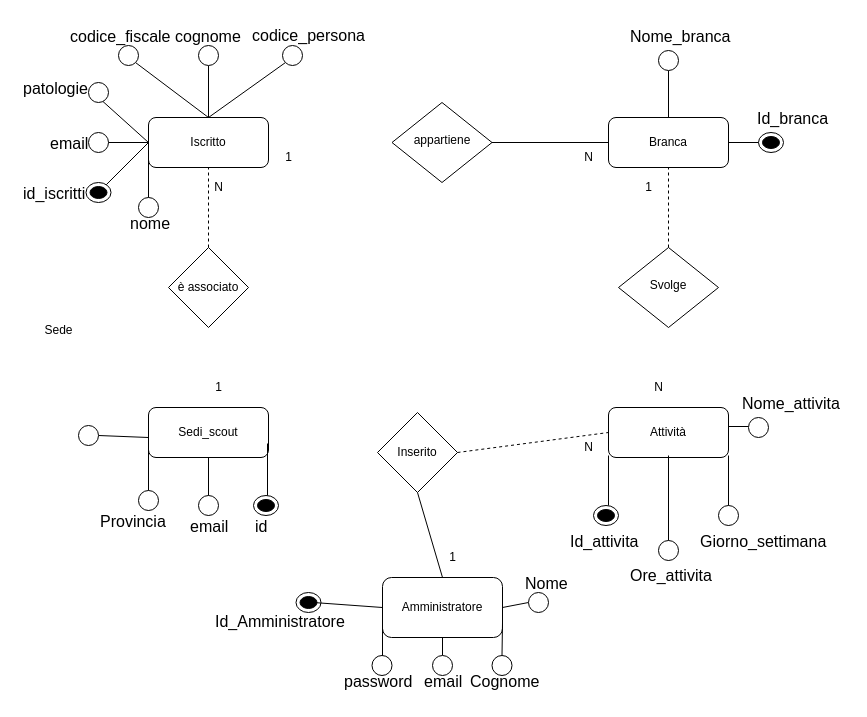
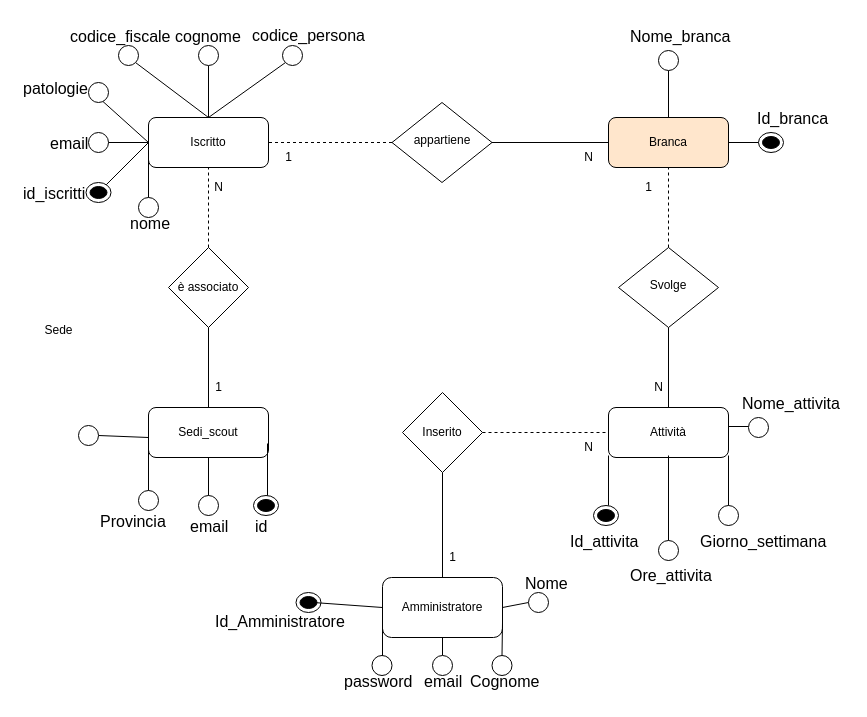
+ <mxCell id="14" value="" style="endArrow=none;dashed=1;html=1;entryX=1;entryY=0.5;entryDx=0;entryDy=0;exitX=0;exitY=0.5;exitDx=0;exitDy=0;" parent="1" source="3" target="2" edge="1"><mxGeometry width="50" height="50" relative="1" as="geometry"><mxPoint x="418" y="317" as="sourcePoint" /><mxPoint x="468" y="267" as="targetPoint" /></mxGeometry></mxCell>
- <mxCell id="4" value="Branca" style="rounded=1;whiteSpace=wrap;html=1;fontSize=12;glass=0;strokeWidth=1;shadow=0;" parent="1" vertex="1"><mxGeometry x="608" y="117" width="120" height="50" as="geometry" /></mxCell>
+ <mxCell id="4" value="Branca" style="rounded=1;whiteSpace=wrap;html=1;fontSize=12;glass=0;strokeWidth=1;shadow=0;fillColor=#ffe6cc;" parent="1" vertex="1"><mxGeometry x="608" y="117" width="120" height="50" as="geometry" /></mxCell>
+ <mxCell id="11" value="" style="endArrow=none;html=1;exitX=0.5;exitY=0;exitDx=0;exitDy=0;entryX=0.5;entryY=1;entryDx=0;entryDy=0;" parent="1" source="8" target="9" edge="1"><mxGeometry width="50" height="50" relative="1" as="geometry"><mxPoint x="418" y="347" as="sourcePoint" /><mxPoint x="468" y="297" as="targetPoint" /></mxGeometry></mxCell>
+ <mxCell id="12" value="" style="endArrow=none;html=1;entryX=0.5;entryY=1;entryDx=0;entryDy=0;exitX=0.5;exitY=0;exitDx=0;exitDy=0;" parent="1" source="6" target="5" edge="1"><mxGeometry width="50" height="50" relative="1" as="geometry"><mxPoint x="418" y="347" as="sourcePoint" /><mxPoint x="468" y="297" as="targetPoint" /></mxGeometry></mxCell>
- <mxCell id="22" value="Inserito" style="rhombus;whiteSpace=wrap;html=1;" parent="1" vertex="1"><mxGeometry x="377" y="412" width="80" height="80" as="geometry" /></mxCell>
+ <mxCell id="22" value="Inserito" style="rhombus;whiteSpace=wrap;html=1;" parent="1" vertex="1"><mxGeometry x="402" y="392" width="80" height="80" as="geometry" /></mxCell>
